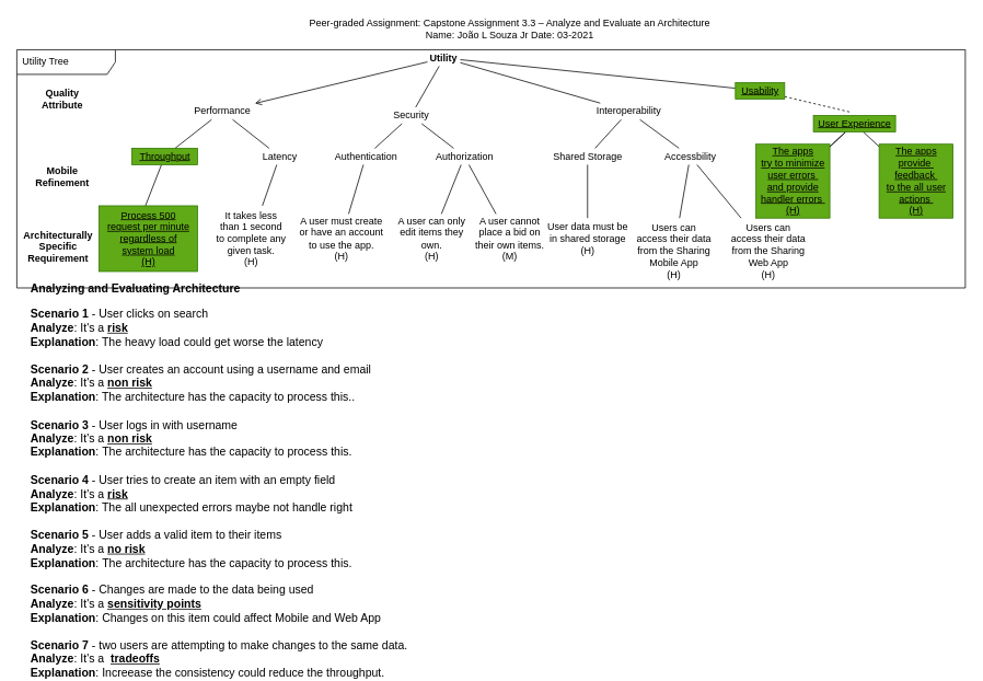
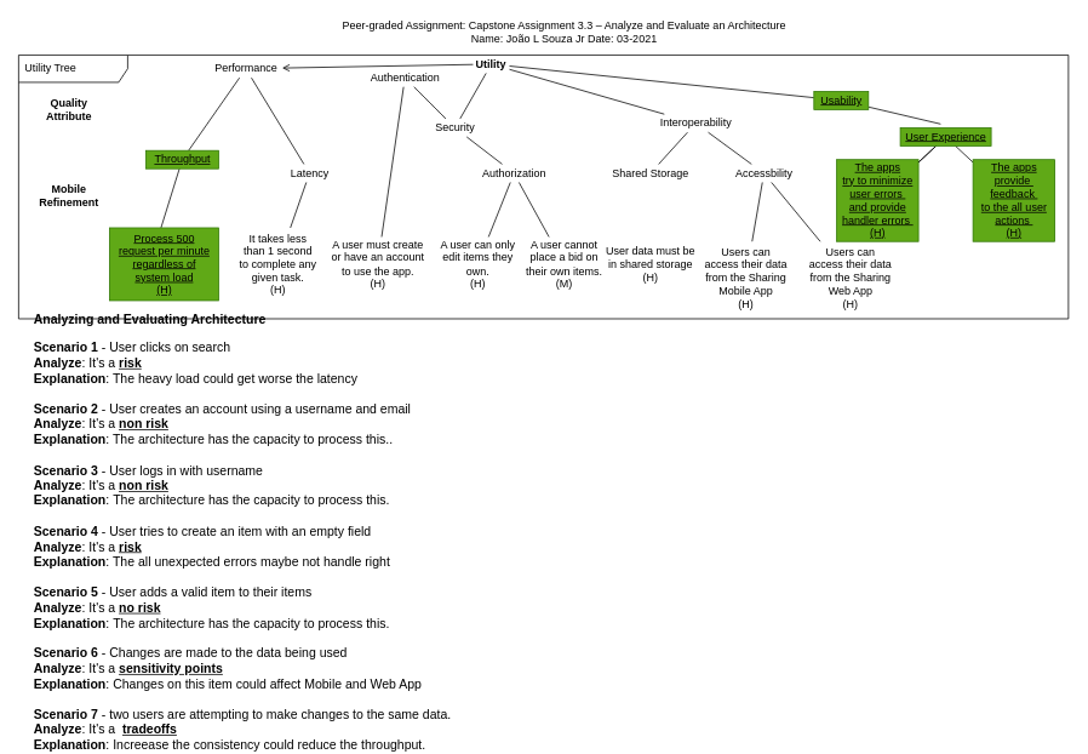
- <mxCell id="29" style="edgeStyle=none;rounded=0;orthogonalLoop=1;jettySize=auto;html=1;entryX=0.444;entryY=-0.208;entryDx=0;entryDy=0;entryPerimeter=0;endArrow=none;endFill=0;fontColor=#000000;dashed=1;" edge="1" parent="1" source="30" target="49"><mxGeometry relative="1" as="geometry" /></mxCell>
+ <mxCell id="29" style="edgeStyle=none;rounded=0;orthogonalLoop=1;jettySize=auto;html=1;entryX=0.444;entryY=-0.208;entryDx=0;entryDy=0;entryPerimeter=0;endArrow=none;endFill=0;fontColor=#000000;" edge="1" parent="1" source="30" target="49"><mxGeometry relative="1" as="geometry" /></mxCell>
- <mxCell id="13" value="Performance" style="text;html=1;align=center;verticalAlign=middle;resizable=0;points=[];autosize=1;" vertex="1" parent="1"><mxGeometry x="230" y="125" width="80" height="20" as="geometry" /></mxCell>
+ <mxCell id="13" value="Performance" style="text;html=1;align=center;verticalAlign=middle;resizable=0;points=[];autosize=1;" vertex="1" parent="1"><mxGeometry x="230" y="65" width="80" height="20" as="geometry" /></mxCell>
- <mxCell id="21" value="Throughput" style="text;html=1;align=center;verticalAlign=middle;resizable=0;points=[];autosize=1;fontStyle=4;fillColor=#60a917;strokeColor=#2D7600;fontColor=#000000;" vertex="1" parent="1"><mxGeometry x="160" y="180" width="80" height="20" as="geometry" /></mxCell>
+ <mxCell id="21" value="Throughput" style="text;html=1;align=center;verticalAlign=middle;resizable=0;points=[];autosize=1;fontStyle=4;fillColor=#60a917;strokeColor=#2D7600;fontColor=#000000;" vertex="1" parent="1"><mxGeometry x="160" y="165" width="80" height="20" as="geometry" /></mxCell>
- <mxCell id="25" value="Authentication" style="text;html=1;align=center;verticalAlign=middle;resizable=0;points=[];autosize=1;" vertex="1" parent="1"><mxGeometry x="400" y="180" width="90" height="20" as="geometry" /></mxCell>
+ <mxCell id="25" value="Authentication" style="text;html=1;align=center;verticalAlign=middle;resizable=0;points=[];autosize=1;" vertex="1" parent="1"><mxGeometry x="400" y="75" width="90" height="20" as="geometry" /></mxCell>
- <mxCell id="31" style="edgeStyle=none;rounded=0;orthogonalLoop=1;jettySize=auto;html=1;endArrow=none;endFill=0;" edge="1" parent="1" source="32" target="39"><mxGeometry relative="1" as="geometry" /></mxCell>
- <mxCell id="10" value="Architecturally&lt;br&gt;Specific&lt;br&gt;Requirement" style="text;html=1;align=center;verticalAlign=middle;resizable=0;points=[];autosize=1;fontStyle=1" vertex="1" parent="1"><mxGeometry x="20" y="275" width="100" height="50" as="geometry" /></mxCell>
